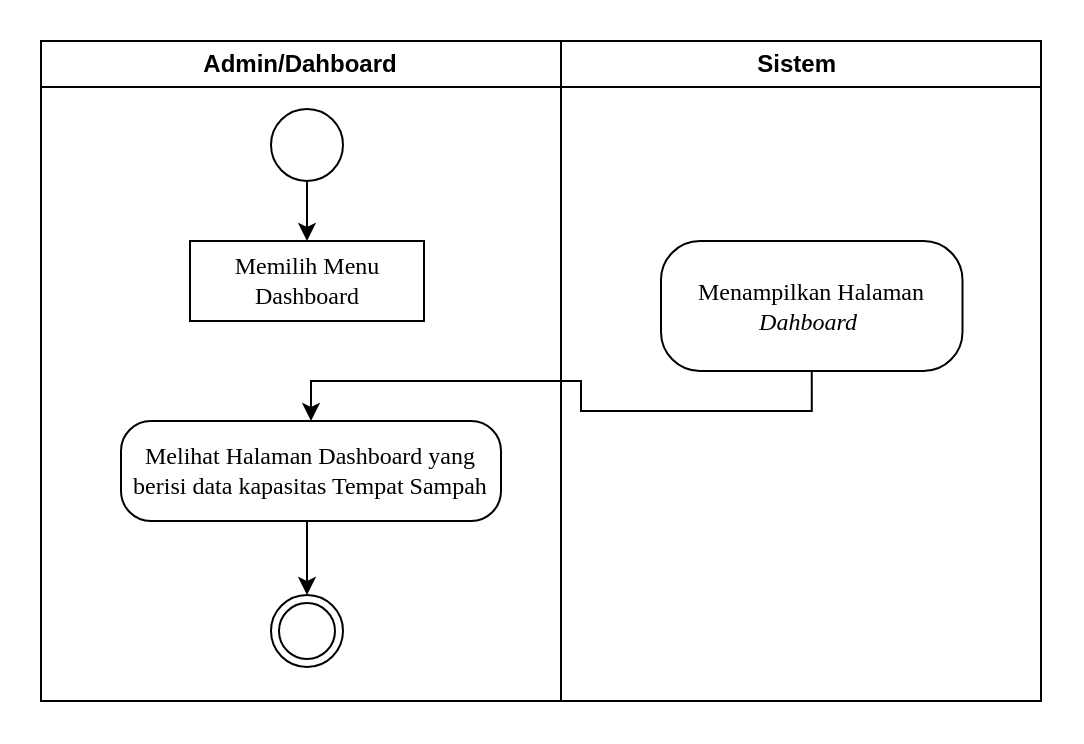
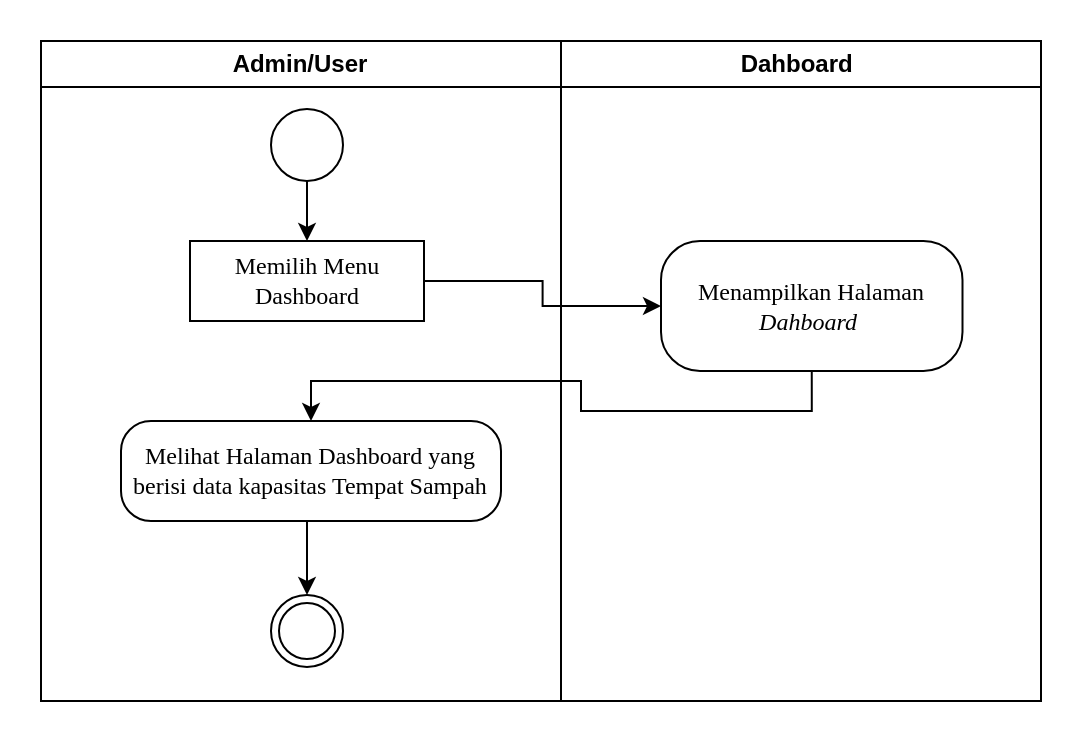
- <mxCell id="2" value="Admin/Dahboard" style="swimlane;whiteSpace=wrap;html=1;" parent="1" vertex="1"><mxGeometry x="20" y="20" width="260" height="330" as="geometry" /></mxCell>
+ <mxCell id="2" value="Admin/User" style="swimlane;whiteSpace=wrap;html=1;" parent="1" vertex="1"><mxGeometry x="20" y="20" width="260" height="330" as="geometry" /></mxCell>
- <mxCell id="9" value="Sistem&amp;nbsp;" style="swimlane;whiteSpace=wrap;html=1;" parent="1" vertex="1"><mxGeometry x="280" y="20" width="240" height="330" as="geometry" /></mxCell>
+ <mxCell id="9" value="Dahboard&amp;nbsp;" style="swimlane;whiteSpace=wrap;html=1;" parent="1" vertex="1"><mxGeometry x="280" y="20" width="240" height="330" as="geometry" /></mxCell>
+ <mxCell id="11" style="edgeStyle=orthogonalEdgeStyle;rounded=0;orthogonalLoop=1;jettySize=auto;html=1;exitX=1;exitY=0.5;exitDx=0;exitDy=0;entryX=0;entryY=0.5;entryDx=0;entryDy=0;" parent="1" source="5" target="10" edge="1"><mxGeometry relative="1" as="geometry" /></mxCell>
